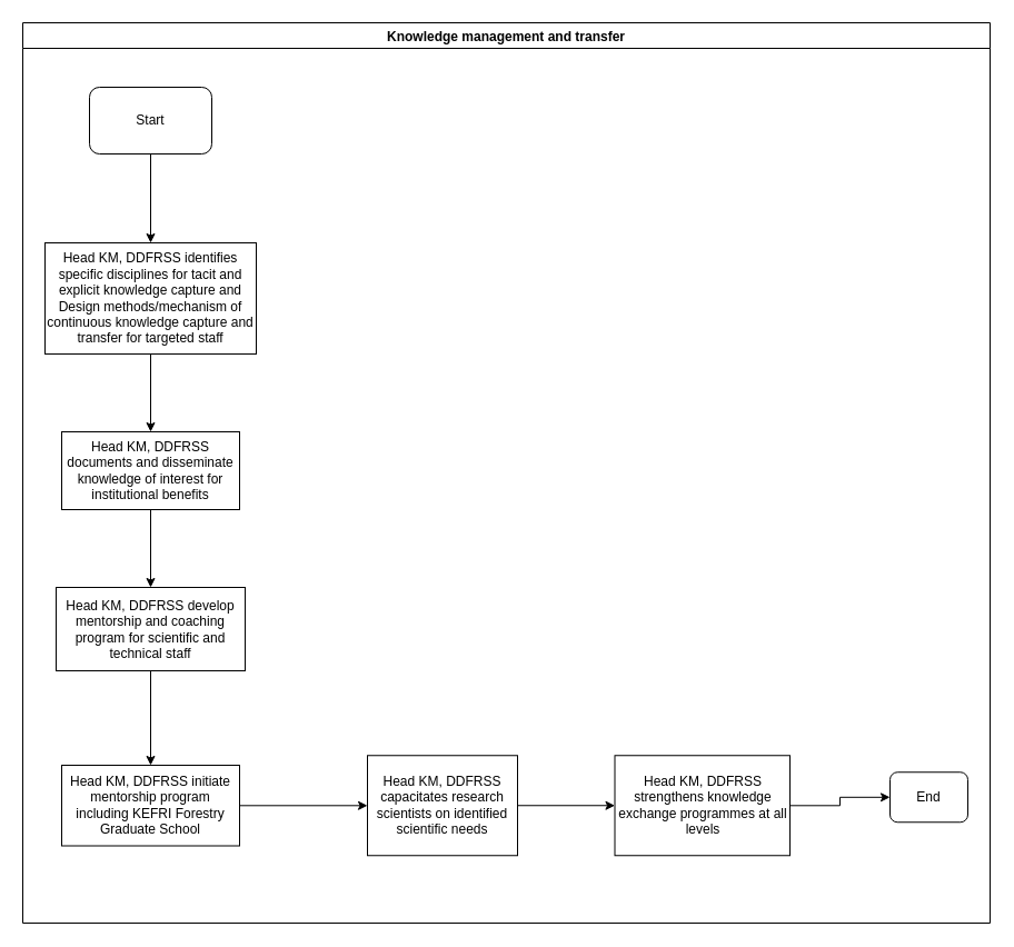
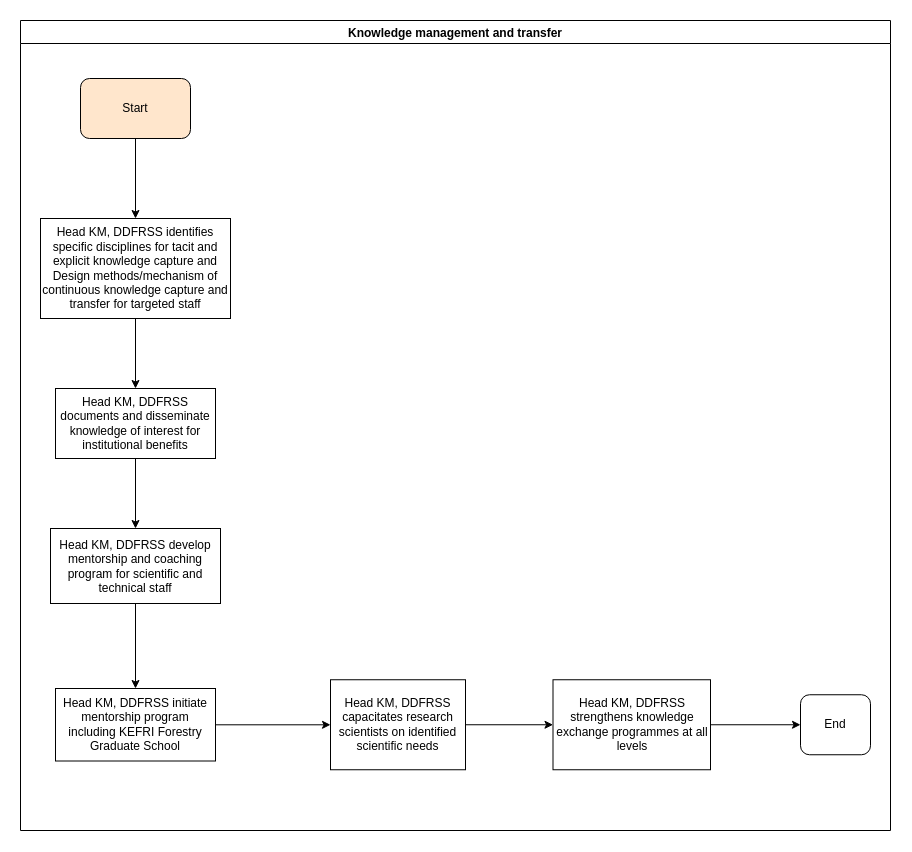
- <mxCell id="3" value="Start" style="rounded=1;whiteSpace=wrap;html=1;" vertex="1" parent="2"><mxGeometry x="60" y="58" width="110" height="60" as="geometry" /></mxCell>
+ <mxCell id="3" value="Start" style="rounded=1;whiteSpace=wrap;html=1;fillColor=#ffe6cc;" vertex="1" parent="2"><mxGeometry x="60" y="58" width="110" height="60" as="geometry" /></mxCell>
- <mxCell id="16" value="End" style="rounded=1;whiteSpace=wrap;html=1;" vertex="1" parent="2"><mxGeometry x="780" y="674.25" width="70" height="45" as="geometry" /></mxCell>
+ <mxCell id="16" value="End" style="rounded=1;whiteSpace=wrap;html=1;" vertex="1" parent="2"><mxGeometry x="780" y="674.25" width="70" height="60" as="geometry" /></mxCell>
